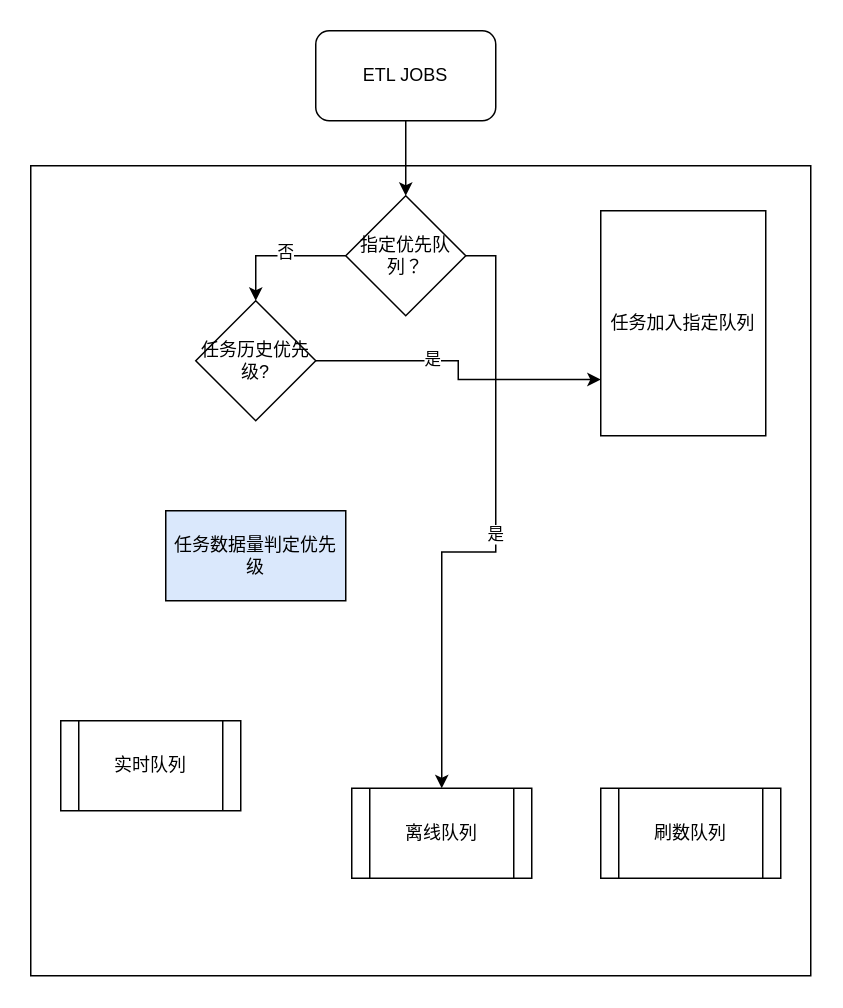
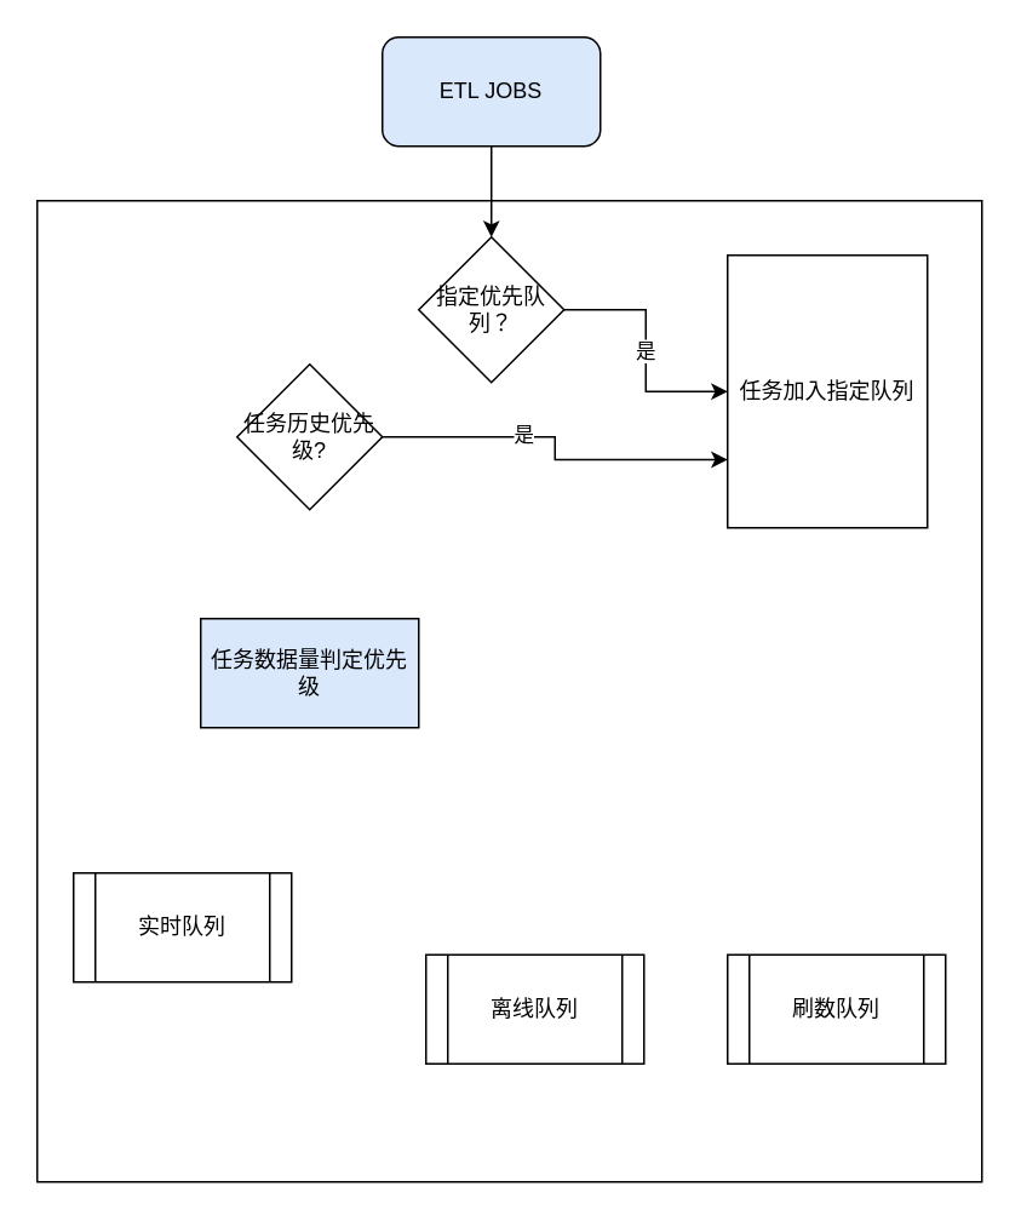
- <mxCell id="4" value="ETL JOBS" style="rounded=1;whiteSpace=wrap;html=1;" vertex="1" parent="1"><mxGeometry x="210" y="20" width="120" height="60" as="geometry" /></mxCell>
+ <mxCell id="4" value="ETL JOBS" style="rounded=1;whiteSpace=wrap;html=1;fillColor=#dae8fc;" vertex="1" parent="1"><mxGeometry x="210" y="20" width="120" height="60" as="geometry" /></mxCell>
- <mxCell id="6" style="edgeStyle=orthogonalEdgeStyle;rounded=0;orthogonalLoop=1;jettySize=auto;html=1;exitX=0;exitY=0.5;exitDx=0;exitDy=0;entryX=0.5;entryY=0;entryDx=0;entryDy=0;" edge="1" parent="1" source="8" target="12"><mxGeometry relative="1" as="geometry" /></mxCell>
- <mxCell id="7" value="否" style="edgeLabel;html=1;align=center;verticalAlign=middle;resizable=0;points=[];" vertex="1" connectable="0" parent="6"><mxGeometry x="-0.089" y="-3" relative="1" as="geometry"><mxPoint as="offset" /></mxGeometry></mxCell>
- <mxCell id="5" value="是" style="edgeStyle=orthogonalEdgeStyle;rounded=0;orthogonalLoop=1;jettySize=auto;html=1;exitX=1;exitY=0.5;exitDx=0;exitDy=0;" edge="1" parent="1" source="8" target="14"><mxGeometry relative="1" as="geometry" /></mxCell>
+ <mxCell id="5" value="是" style="edgeStyle=orthogonalEdgeStyle;rounded=0;orthogonalLoop=1;jettySize=auto;html=1;exitX=1;exitY=0.5;exitDx=0;exitDy=0;entryX=0;entryY=0.5;entryDx=0;entryDy=0;" edge="1" parent="1" source="8" target="9"><mxGeometry relative="1" as="geometry" /></mxCell>
